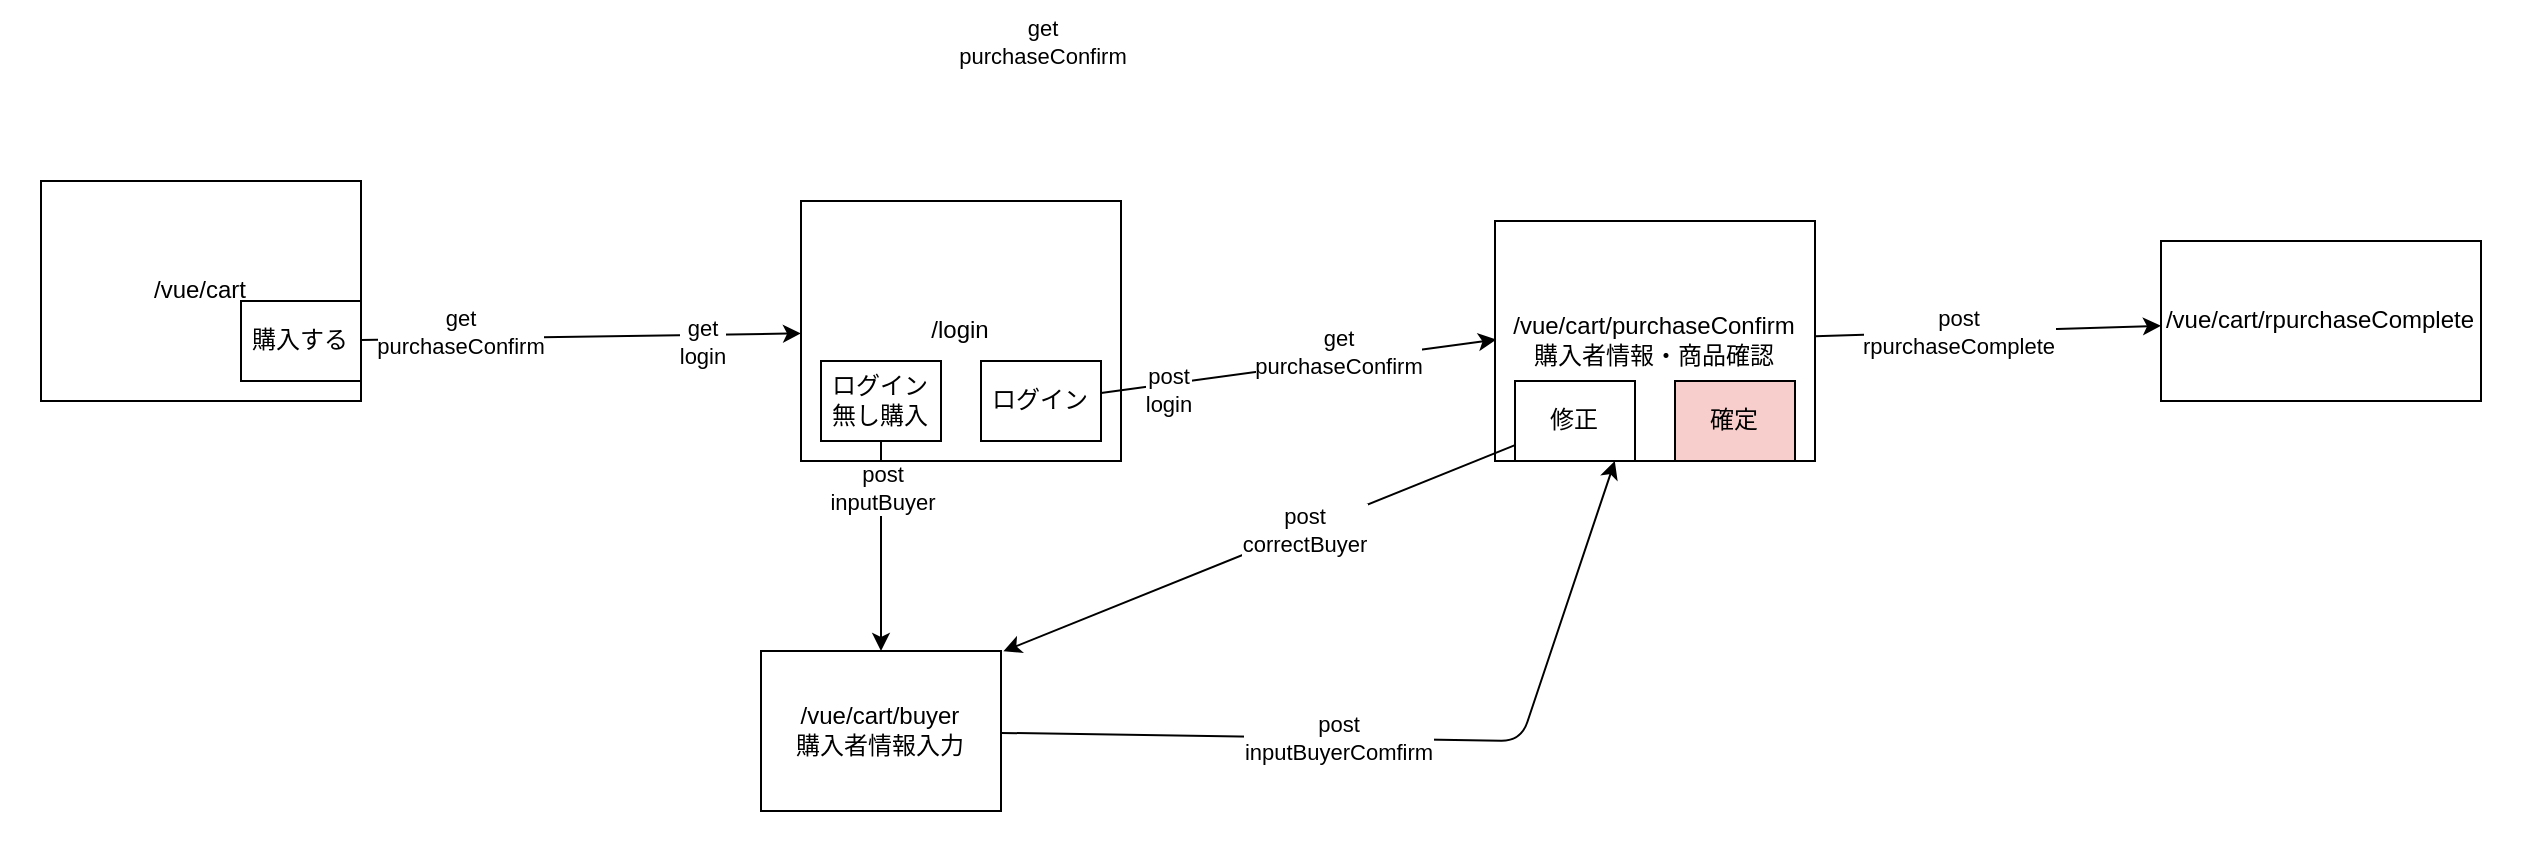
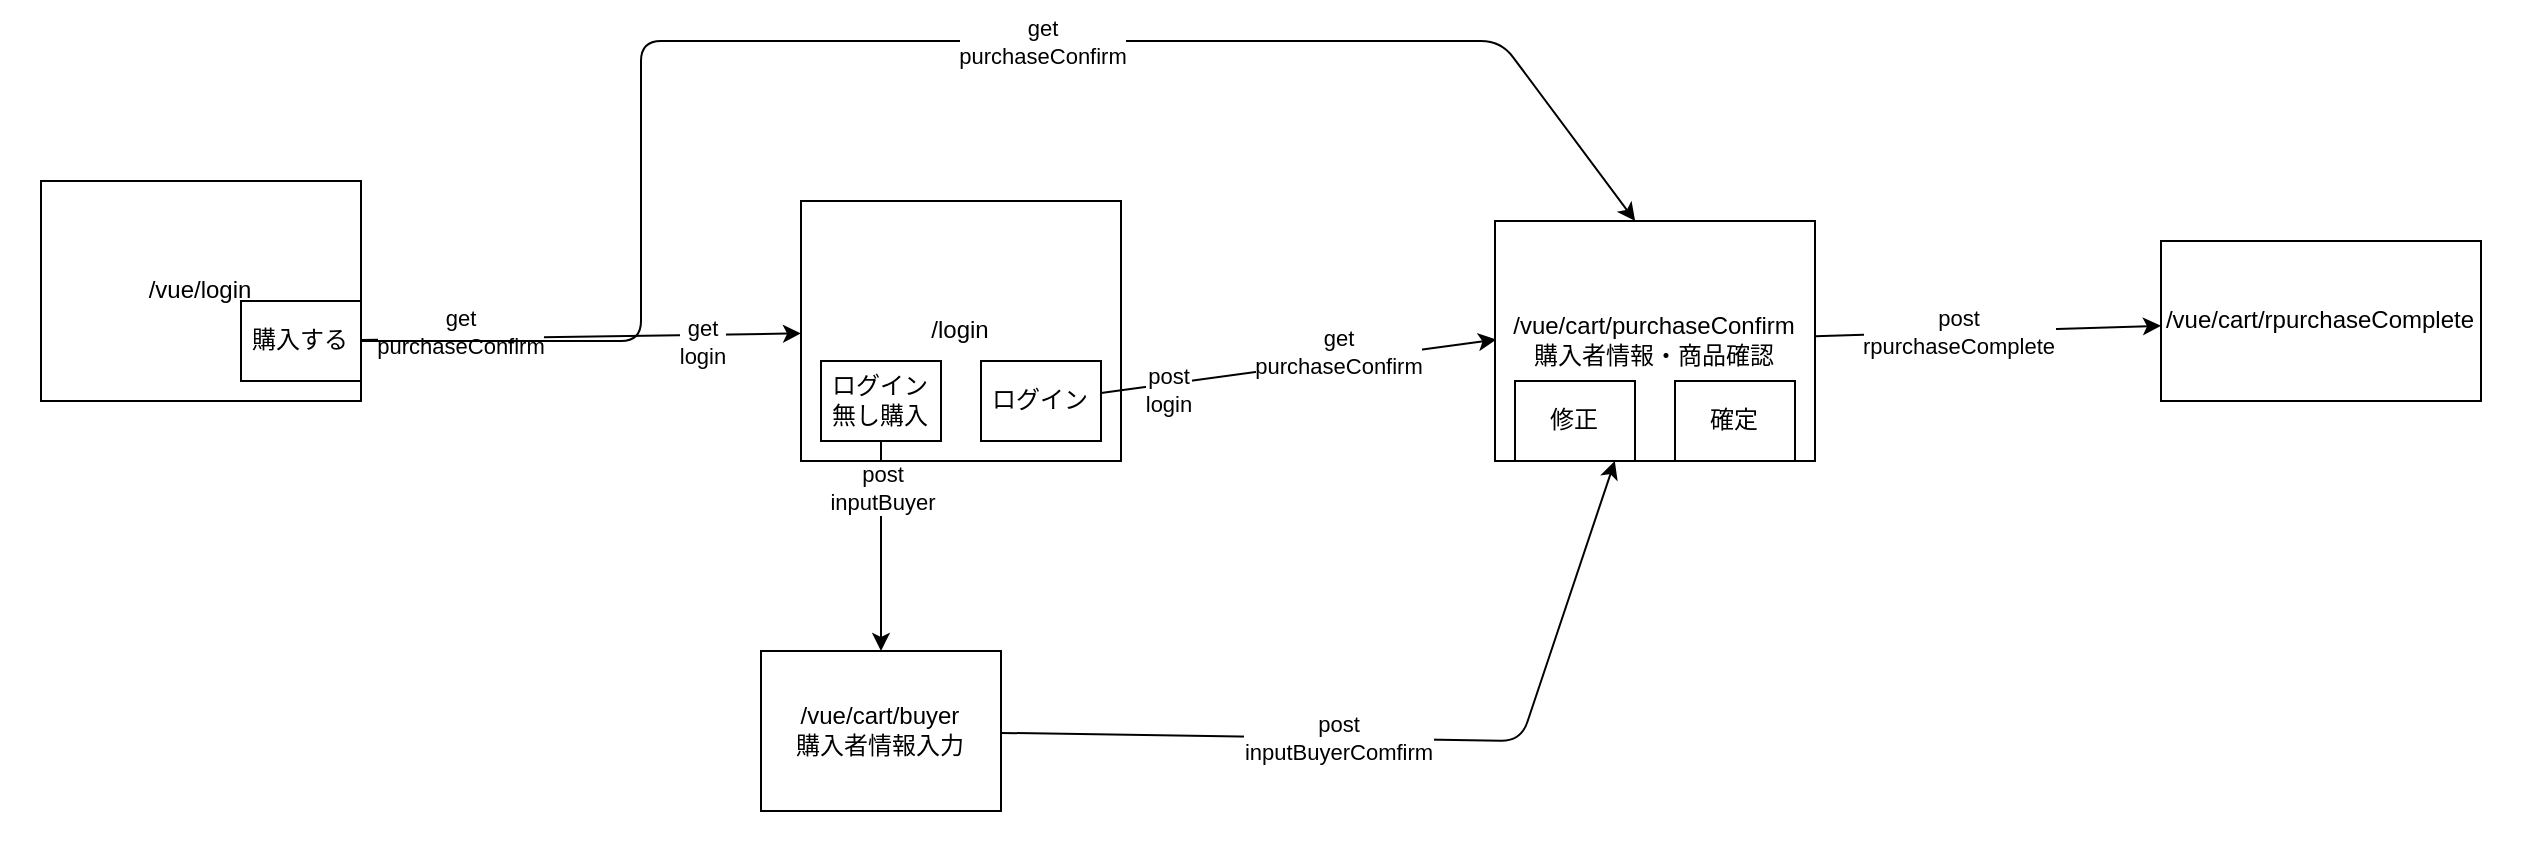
+ <mxCell id="27" value="" style="edgeStyle=none;orthogonalLoop=1;jettySize=auto;html=1;entryX=0.438;entryY=0;entryDx=0;entryDy=0;entryPerimeter=0;" parent="1" source="26" target="8" edge="1"><mxGeometry width="80" relative="1" as="geometry"><mxPoint x="280" y="179.375" as="sourcePoint" /><mxPoint x="410" y="176.667" as="targetPoint" /><Array as="points"><mxPoint x="320" y="170" /><mxPoint x="320" y="20" /><mxPoint x="750" y="20" /></Array></mxGeometry></mxCell>
- <mxCell id="5" value="/vue/cart" style="whiteSpace=wrap;html=1;" parent="1" vertex="1"><mxGeometry x="20" y="90" width="160" height="110" as="geometry" /></mxCell>
+ <mxCell id="5" value="/vue/login" style="whiteSpace=wrap;html=1;" parent="1" vertex="1"><mxGeometry x="20" y="90" width="160" height="110" as="geometry" /></mxCell>
- <mxCell id="18" value="確定" style="whiteSpace=wrap;html=1;fillColor=#f8cecc;" parent="1" vertex="1"><mxGeometry x="837" y="190" width="60" height="40" as="geometry" /></mxCell>
+ <mxCell id="18" value="確定" style="whiteSpace=wrap;html=1;" parent="1" vertex="1"><mxGeometry x="837" y="190" width="60" height="40" as="geometry" /></mxCell>
- <mxCell id="22" value="" style="edgeStyle=none;orthogonalLoop=1;jettySize=auto;html=1;entryX=1.01;entryY=0.002;entryDx=0;entryDy=0;entryPerimeter=0;" parent="1" source="19" target="10" edge="1"><mxGeometry width="80" relative="1" as="geometry"><mxPoint x="560" y="202.395" as="sourcePoint" /><mxPoint x="690.64" y="169.28" as="targetPoint" /><Array as="points" /></mxGeometry></mxCell>
- <mxCell id="23" value="post&lt;br&gt;correctBuyer" style="edgeLabel;html=1;align=center;verticalAlign=middle;resizable=0;points=[];" parent="22" vertex="1" connectable="0"><mxGeometry x="-0.172" relative="1" as="geometry"><mxPoint as="offset" /></mxGeometry></mxCell>
